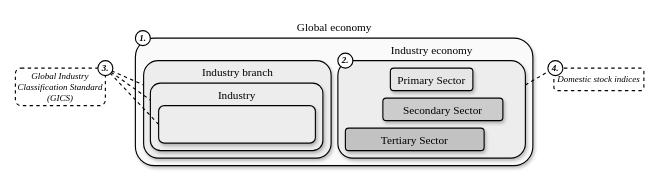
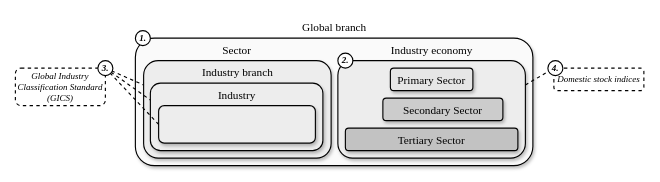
- <mxCell id="8" value="Global&amp;nbsp;economy" style="text;html=1;align=center;verticalAlign=middle;whiteSpace=wrap;rounded=0;fontFamily=Garamond;fontSize=15;fontColor=default;labelBorderColor=none;labelBackgroundColor=none;" parent="1" vertex="1"><mxGeometry x="382.5" y="20" width="125" height="30" as="geometry" /></mxCell>
+ <mxCell id="8" value="Global&amp;nbsp;branch" style="text;html=1;align=center;verticalAlign=middle;whiteSpace=wrap;rounded=0;fontFamily=Garamond;fontSize=15;fontColor=default;labelBorderColor=none;labelBackgroundColor=none;" parent="1" vertex="1"><mxGeometry x="382.5" y="20" width="125" height="30" as="geometry" /></mxCell>
+ <mxCell id="16" value="Sector" style="text;html=1;align=center;verticalAlign=middle;whiteSpace=wrap;rounded=0;fontFamily=Garamond;fontSize=15;fontColor=default;labelBorderColor=none;labelBackgroundColor=none;" parent="1" vertex="1"><mxGeometry x="252.5" y="50" width="125" height="30" as="geometry" /></mxCell>
- <mxCell id="4" value="Tertiary Sector" style="text;html=1;align=center;verticalAlign=middle;whiteSpace=wrap;rounded=1;fontFamily=Garamond;fontSize=15;fontColor=default;labelBorderColor=none;labelBackgroundColor=none;strokeColor=default;fillColor=#C2C2C2;strokeWidth=1.5;shadow=1;" parent="1" vertex="1"><mxGeometry x="460" y="170" width="185" height="30" as="geometry" /></mxCell>
+ <mxCell id="4" value="Tertiary Sector" style="text;html=1;align=center;verticalAlign=middle;whiteSpace=wrap;rounded=1;fontFamily=Garamond;fontSize=15;fontColor=default;labelBorderColor=none;labelBackgroundColor=none;strokeColor=default;fillColor=#C2C2C2;strokeWidth=1.5;shadow=1;" parent="1" vertex="1"><mxGeometry x="460" y="170" width="230" height="30" as="geometry" /></mxCell>
